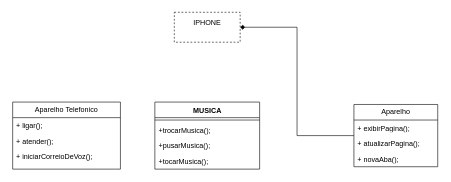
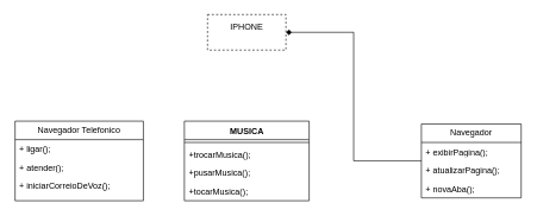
- <mxCell id="8" value="Aparelho Telefonico" style="swimlane;fontStyle=0;childLayout=stackLayout;horizontal=1;startSize=26;fillColor=none;horizontalStack=0;resizeParent=1;resizeParentMax=0;resizeLast=0;collapsible=1;marginBottom=0;whiteSpace=wrap;html=1;" vertex="1" parent="1"><mxGeometry x="20" y="170" width="180" height="112" as="geometry" /></mxCell>
+ <mxCell id="8" value="Navegador Telefonico" style="swimlane;fontStyle=0;childLayout=stackLayout;horizontal=1;startSize=26;fillColor=none;horizontalStack=0;resizeParent=1;resizeParentMax=0;resizeLast=0;collapsible=1;marginBottom=0;whiteSpace=wrap;html=1;" vertex="1" parent="1"><mxGeometry x="20" y="170" width="180" height="112" as="geometry" /></mxCell>
- <mxCell id="13" value="Aparelho" style="swimlane;fontStyle=0;childLayout=stackLayout;horizontal=1;startSize=26;fillColor=none;horizontalStack=0;resizeParent=1;resizeParentMax=0;resizeLast=0;collapsible=1;marginBottom=0;whiteSpace=wrap;html=1;" vertex="1" parent="1"><mxGeometry x="590" y="174" width="140" height="104" as="geometry" /></mxCell>
+ <mxCell id="13" value="Navegador" style="swimlane;fontStyle=0;childLayout=stackLayout;horizontal=1;startSize=26;fillColor=none;horizontalStack=0;resizeParent=1;resizeParentMax=0;resizeLast=0;collapsible=1;marginBottom=0;whiteSpace=wrap;html=1;" vertex="1" parent="1"><mxGeometry x="590" y="174" width="140" height="104" as="geometry" /></mxCell>
